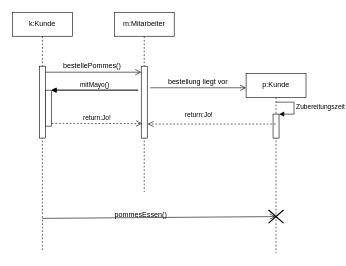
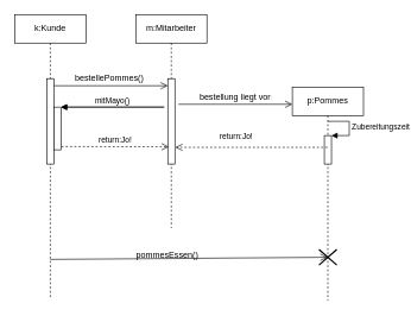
- <mxCell id="7" value="p:Kunde" style="shape=umlLifeline;perimeter=lifelinePerimeter;whiteSpace=wrap;html=1;container=1;collapsible=0;recursiveResize=0;outlineConnect=0;" vertex="1" parent="1"><mxGeometry x="410" y="122" width="100" height="300" as="geometry" /></mxCell>
+ <mxCell id="7" value="p:Pommes" style="shape=umlLifeline;perimeter=lifelinePerimeter;whiteSpace=wrap;html=1;container=1;collapsible=0;recursiveResize=0;outlineConnect=0;" vertex="1" parent="1"><mxGeometry x="410" y="122" width="100" height="300" as="geometry" /></mxCell>
